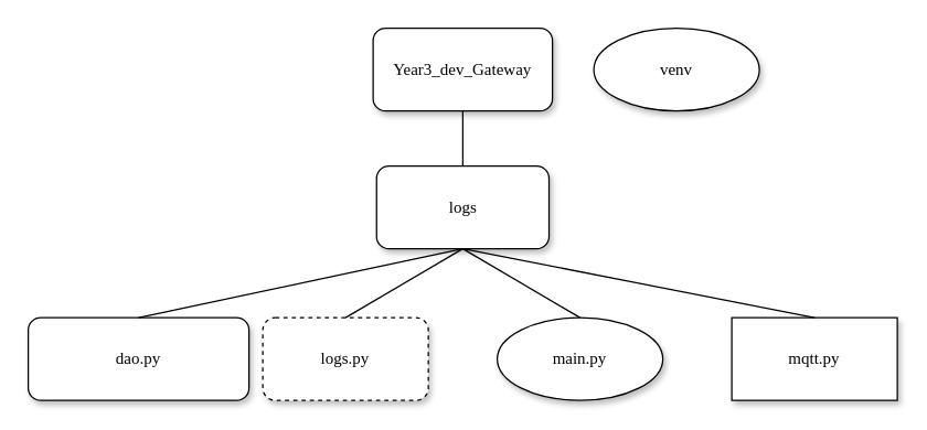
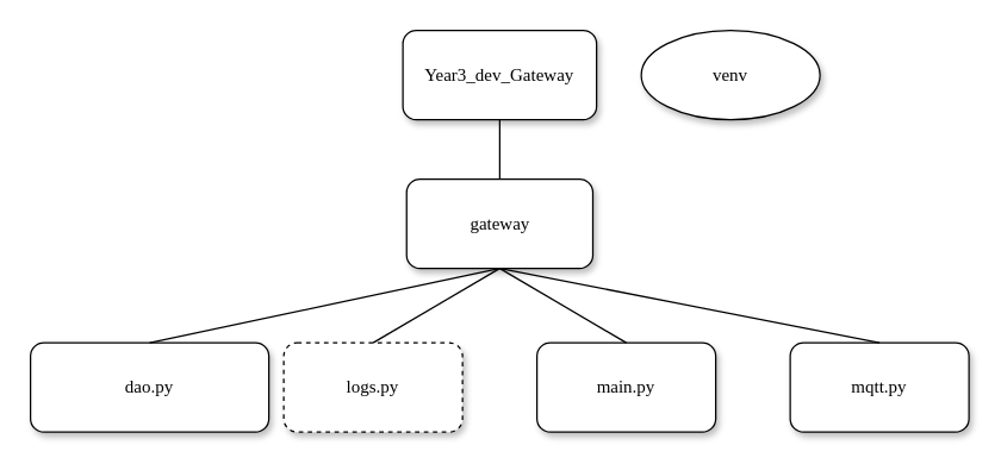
- <mxCell id="3" value="&lt;span&gt;logs&lt;/span&gt;" style="whiteSpace=wrap;html=1;rounded=1;shadow=1;labelBackgroundColor=none;strokeWidth=1;fontFamily=Verdana;fontSize=12;align=center;" parent="1" vertex="1"><mxGeometry x="272.5" y="120" width="125" height="60" as="geometry" /></mxCell>
+ <mxCell id="3" value="&lt;span&gt;gateway&lt;/span&gt;" style="whiteSpace=wrap;html=1;rounded=1;shadow=1;labelBackgroundColor=none;strokeWidth=1;fontFamily=Verdana;fontSize=12;align=center;" parent="1" vertex="1"><mxGeometry x="272.5" y="120" width="125" height="60" as="geometry" /></mxCell>
- <mxCell id="7" value="main.py" style="ellipse;whiteSpace=wrap;html=1;shadow=1;labelBackgroundColor=none;strokeWidth=1;fontFamily=Verdana;fontSize=12;align=center;" parent="1" vertex="1"><mxGeometry x="360" y="230" width="120" height="60" as="geometry" /></mxCell>
+ <mxCell id="7" value="main.py" style="whiteSpace=wrap;html=1;rounded=1;shadow=1;labelBackgroundColor=none;strokeWidth=1;fontFamily=Verdana;fontSize=12;align=center;" parent="1" vertex="1"><mxGeometry x="360" y="230" width="120" height="60" as="geometry" /></mxCell>
- <mxCell id="8" value="mqtt.py" style="whiteSpace=wrap;html=1;shadow=1;labelBackgroundColor=none;strokeWidth=1;fontFamily=Verdana;fontSize=12;align=center;rounded=0;" parent="1" vertex="1"><mxGeometry x="530" y="230" width="120" height="60" as="geometry" /></mxCell>
+ <mxCell id="8" value="mqtt.py" style="whiteSpace=wrap;html=1;rounded=1;shadow=1;labelBackgroundColor=none;strokeWidth=1;fontFamily=Verdana;fontSize=12;align=center;" parent="1" vertex="1"><mxGeometry x="530" y="230" width="120" height="60" as="geometry" /></mxCell>
